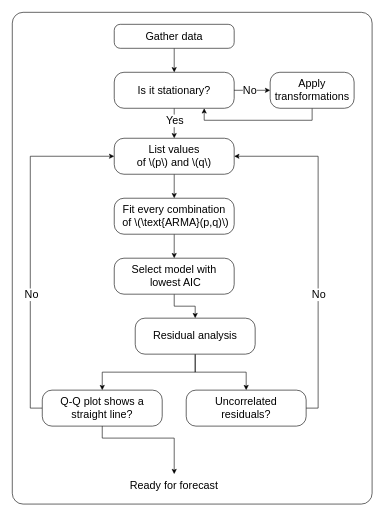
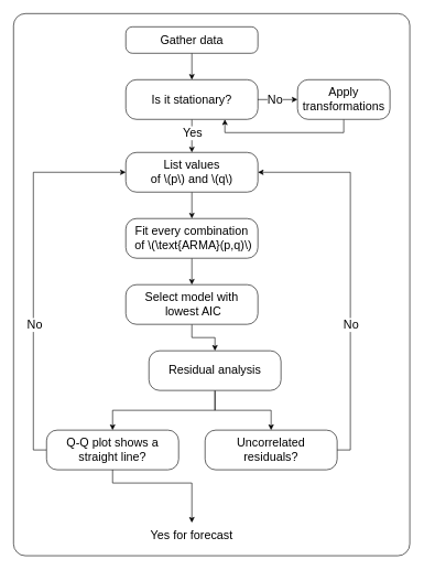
- <mxCell id="28" value="&lt;span style=&quot;font-size: 18px;&quot;&gt;Ready for forecast&lt;/span&gt;" style="text;html=1;strokeColor=none;fillColor=none;align=center;verticalAlign=middle;whiteSpace=wrap;rounded=0;" vertex="1" parent="1"><mxGeometry x="210" y="790" width="160" height="40" as="geometry" /></mxCell>
+ <mxCell id="28" value="&lt;span style=&quot;font-size: 18px;&quot;&gt;Yes for forecast&lt;/span&gt;" style="text;html=1;strokeColor=none;fillColor=none;align=center;verticalAlign=middle;whiteSpace=wrap;rounded=0;" vertex="1" parent="1"><mxGeometry x="210" y="790" width="160" height="40" as="geometry" /></mxCell>
